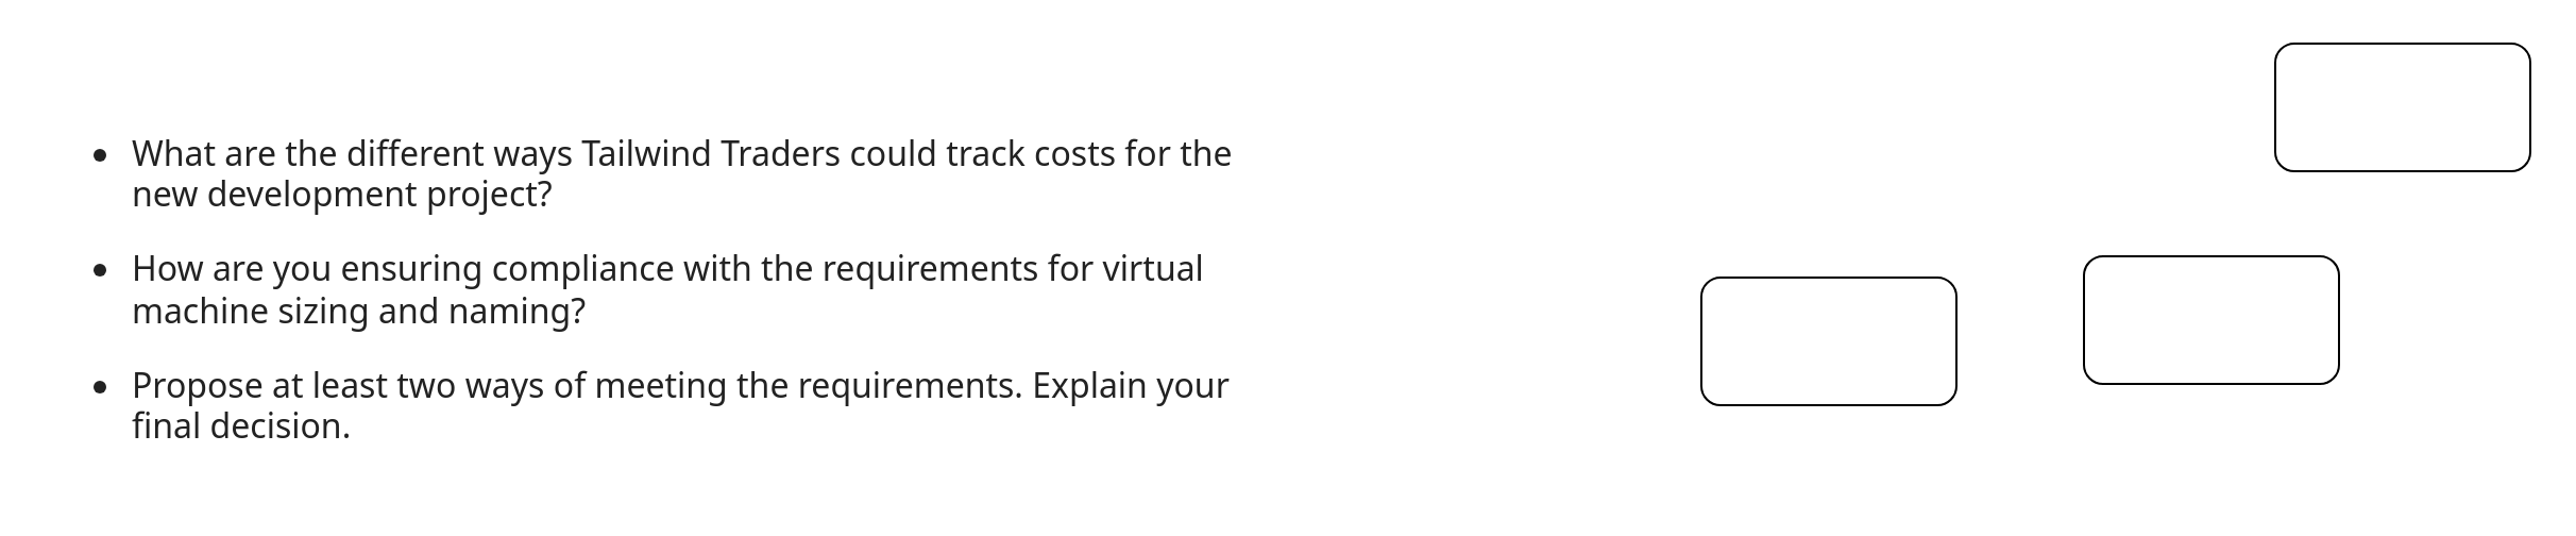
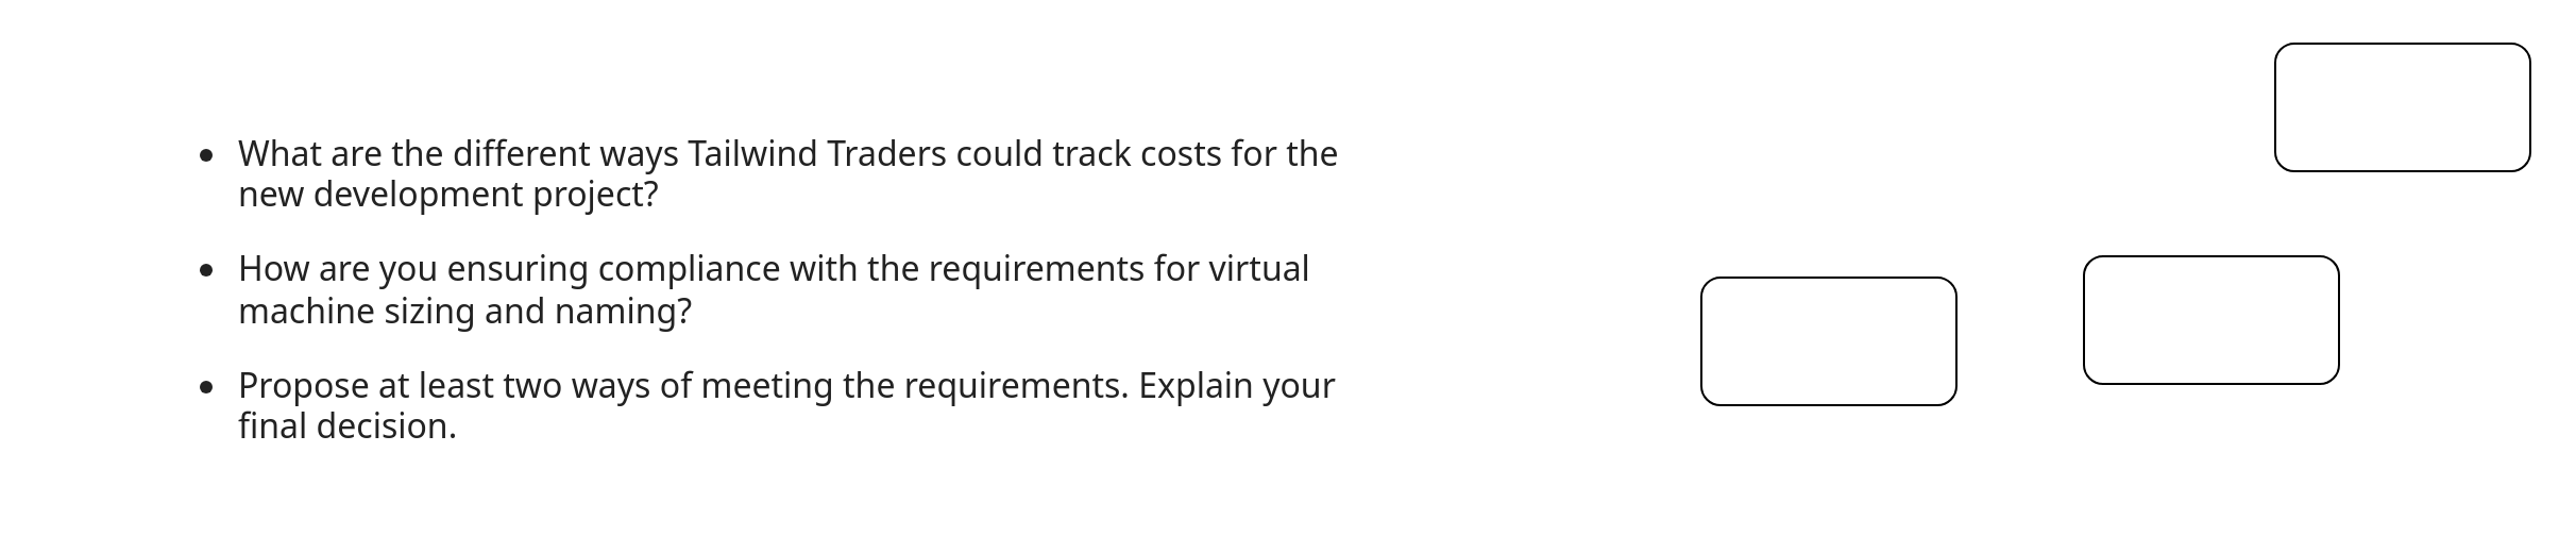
- <mxCell id="2" value="&lt;ul style=&quot;box-sizing: border-box; margin-top: 1rem; margin-bottom: 0px; color: rgb(34, 34, 34); font-family: segoe-ui_normal, &amp;quot;Segoe UI&amp;quot;, Segoe, &amp;quot;Segoe WP&amp;quot;, &amp;quot;Helvetica Neue&amp;quot;, Helvetica, sans-serif; font-size: 16px; font-style: normal; font-variant-ligatures: normal; font-variant-caps: normal; font-weight: 400; letter-spacing: normal; orphans: 2; text-align: left; text-indent: 0px; text-transform: none; widows: 2; word-spacing: 0px; -webkit-text-stroke-width: 0px; background-color: rgb(255, 255, 255); text-decoration-thickness: initial; text-decoration-style: initial; text-decoration-color: initial;&quot;&gt;&lt;li style=&quot;box-sizing: border-box;&quot;&gt;&lt;p style=&quot;box-sizing: border-box; margin-top: 1rem; margin-bottom: 0px;&quot;&gt;What are the different ways Tailwind Traders could track costs for the new development project?&lt;/p&gt;&lt;/li&gt;&lt;li style=&quot;box-sizing: border-box;&quot;&gt;&lt;p style=&quot;box-sizing: border-box; margin-top: 1rem; margin-bottom: 0px;&quot;&gt;How are you ensuring compliance with the requirements for virtual machine sizing and naming?&lt;/p&gt;&lt;/li&gt;&lt;li style=&quot;box-sizing: border-box;&quot;&gt;&lt;p style=&quot;box-sizing: border-box; margin-top: 1rem; margin-bottom: 0px;&quot;&gt;Propose at least two ways of meeting the requirements. Explain your final decision.&lt;/p&gt;&lt;/li&gt;&lt;/ul&gt;" style="text;whiteSpace=wrap;html=1;" vertex="1" parent="1"><mxGeometry x="20" y="40" width="560" height="190" as="geometry" /></mxCell>
+ <mxCell id="2" value="&lt;ul style=&quot;box-sizing: border-box; margin-top: 1rem; margin-bottom: 0px; color: rgb(34, 34, 34); font-family: segoe-ui_normal, &amp;quot;Segoe UI&amp;quot;, Segoe, &amp;quot;Segoe WP&amp;quot;, &amp;quot;Helvetica Neue&amp;quot;, Helvetica, sans-serif; font-size: 16px; font-style: normal; font-variant-ligatures: normal; font-variant-caps: normal; font-weight: 400; letter-spacing: normal; orphans: 2; text-align: left; text-indent: 0px; text-transform: none; widows: 2; word-spacing: 0px; -webkit-text-stroke-width: 0px; background-color: rgb(255, 255, 255); text-decoration-thickness: initial; text-decoration-style: initial; text-decoration-color: initial;&quot;&gt;&lt;li style=&quot;box-sizing: border-box;&quot;&gt;&lt;p style=&quot;box-sizing: border-box; margin-top: 1rem; margin-bottom: 0px;&quot;&gt;What are the different ways Tailwind Traders could track costs for the new development project?&lt;/p&gt;&lt;/li&gt;&lt;li style=&quot;box-sizing: border-box;&quot;&gt;&lt;p style=&quot;box-sizing: border-box; margin-top: 1rem; margin-bottom: 0px;&quot;&gt;How are you ensuring compliance with the requirements for virtual machine sizing and naming?&lt;/p&gt;&lt;/li&gt;&lt;li style=&quot;box-sizing: border-box;&quot;&gt;&lt;p style=&quot;box-sizing: border-box; margin-top: 1rem; margin-bottom: 0px;&quot;&gt;Propose at least two ways of meeting the requirements. Explain your final decision.&lt;/p&gt;&lt;/li&gt;&lt;/ul&gt;" style="text;whiteSpace=wrap;html=1;" vertex="1" parent="1"><mxGeometry x="70" y="40" width="560" height="190" as="geometry" /></mxCell>
